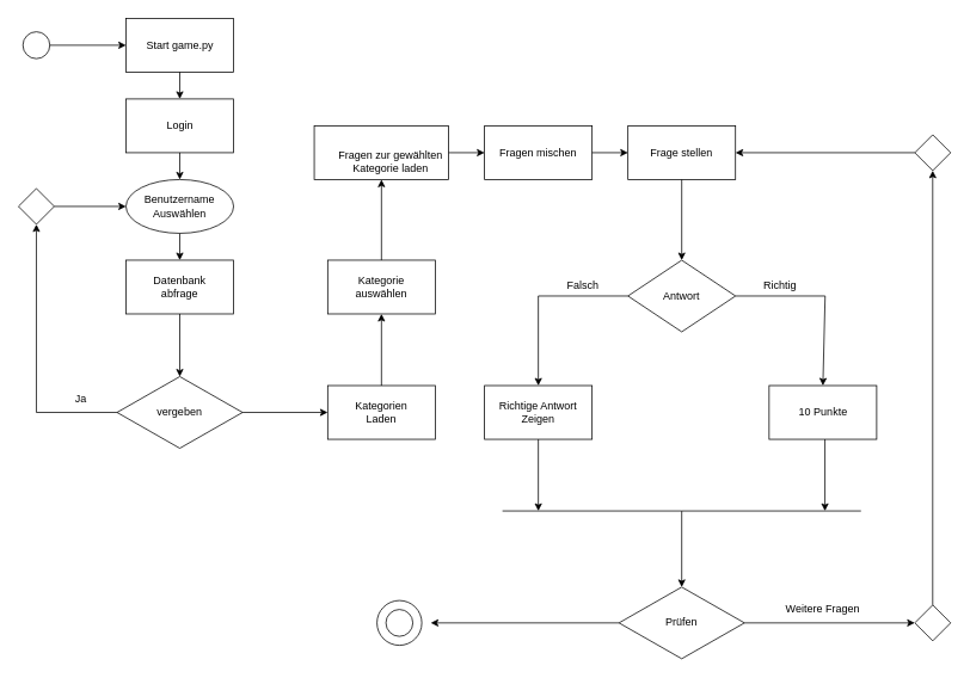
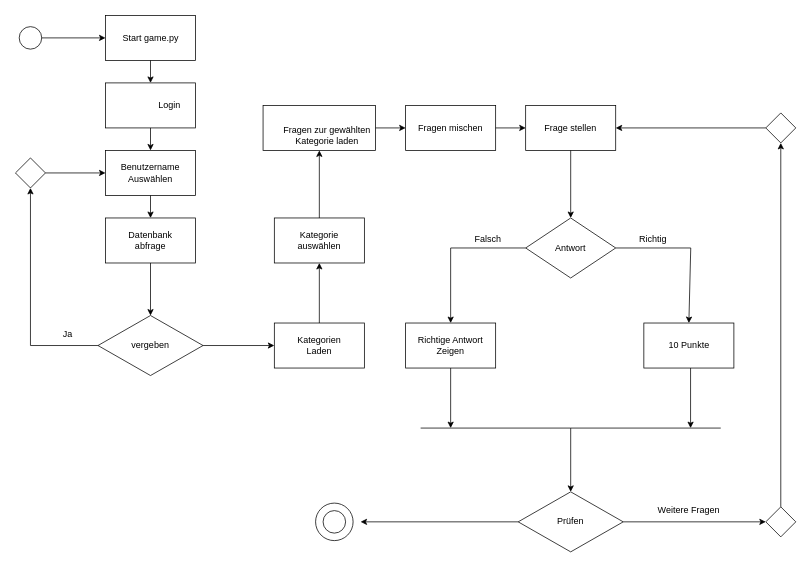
- <mxCell id="6" value="Login" style="text;html=1;align=center;verticalAlign=middle;resizable=0;points=[];autosize=1;strokeColor=none;fillColor=none;" vertex="1" parent="1"><mxGeometry x="175" y="125" width="50" height="30" as="geometry" /></mxCell>
+ <mxCell id="6" value="Login" style="text;html=1;align=center;verticalAlign=middle;resizable=0;points=[];autosize=1;strokeColor=none;fillColor=none;" vertex="1" parent="1"><mxGeometry x="200" y="125" width="50" height="30" as="geometry" /></mxCell>
- <mxCell id="8" value="Benutzername Auswählen" style="ellipse;whiteSpace=wrap;html=1;" vertex="1" parent="1"><mxGeometry x="140" y="200" width="120" height="60" as="geometry" /></mxCell>
+ <mxCell id="8" value="Benutzername Auswählen" style="rounded=0;whiteSpace=wrap;html=1;" vertex="1" parent="1"><mxGeometry x="140" y="200" width="120" height="60" as="geometry" /></mxCell>
